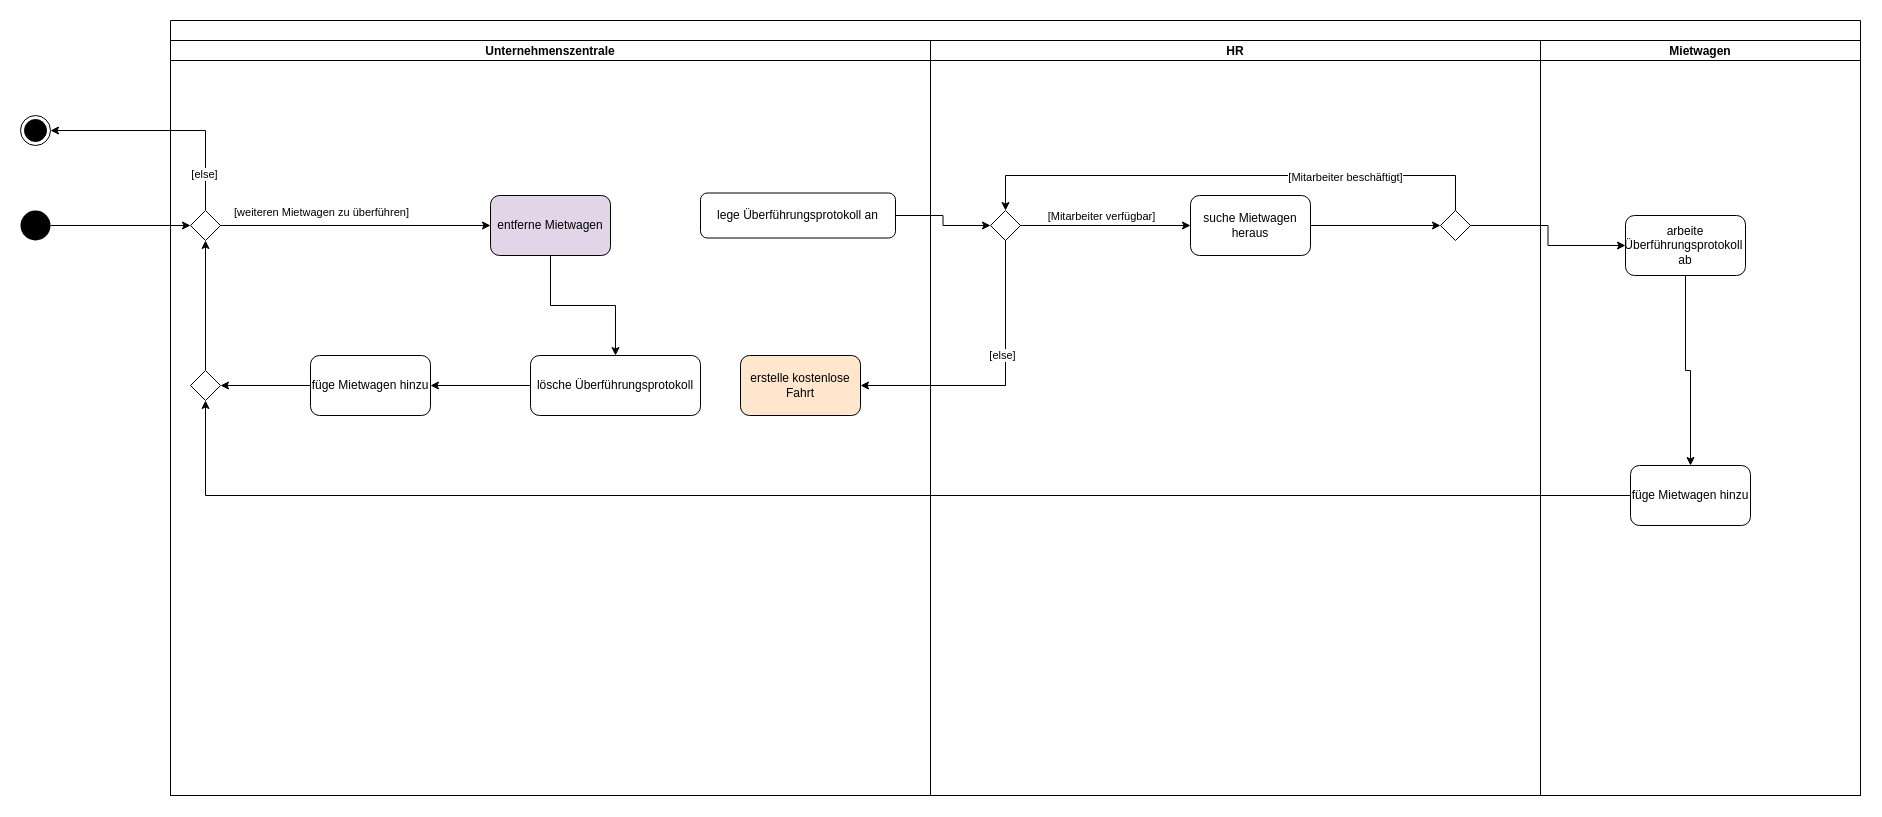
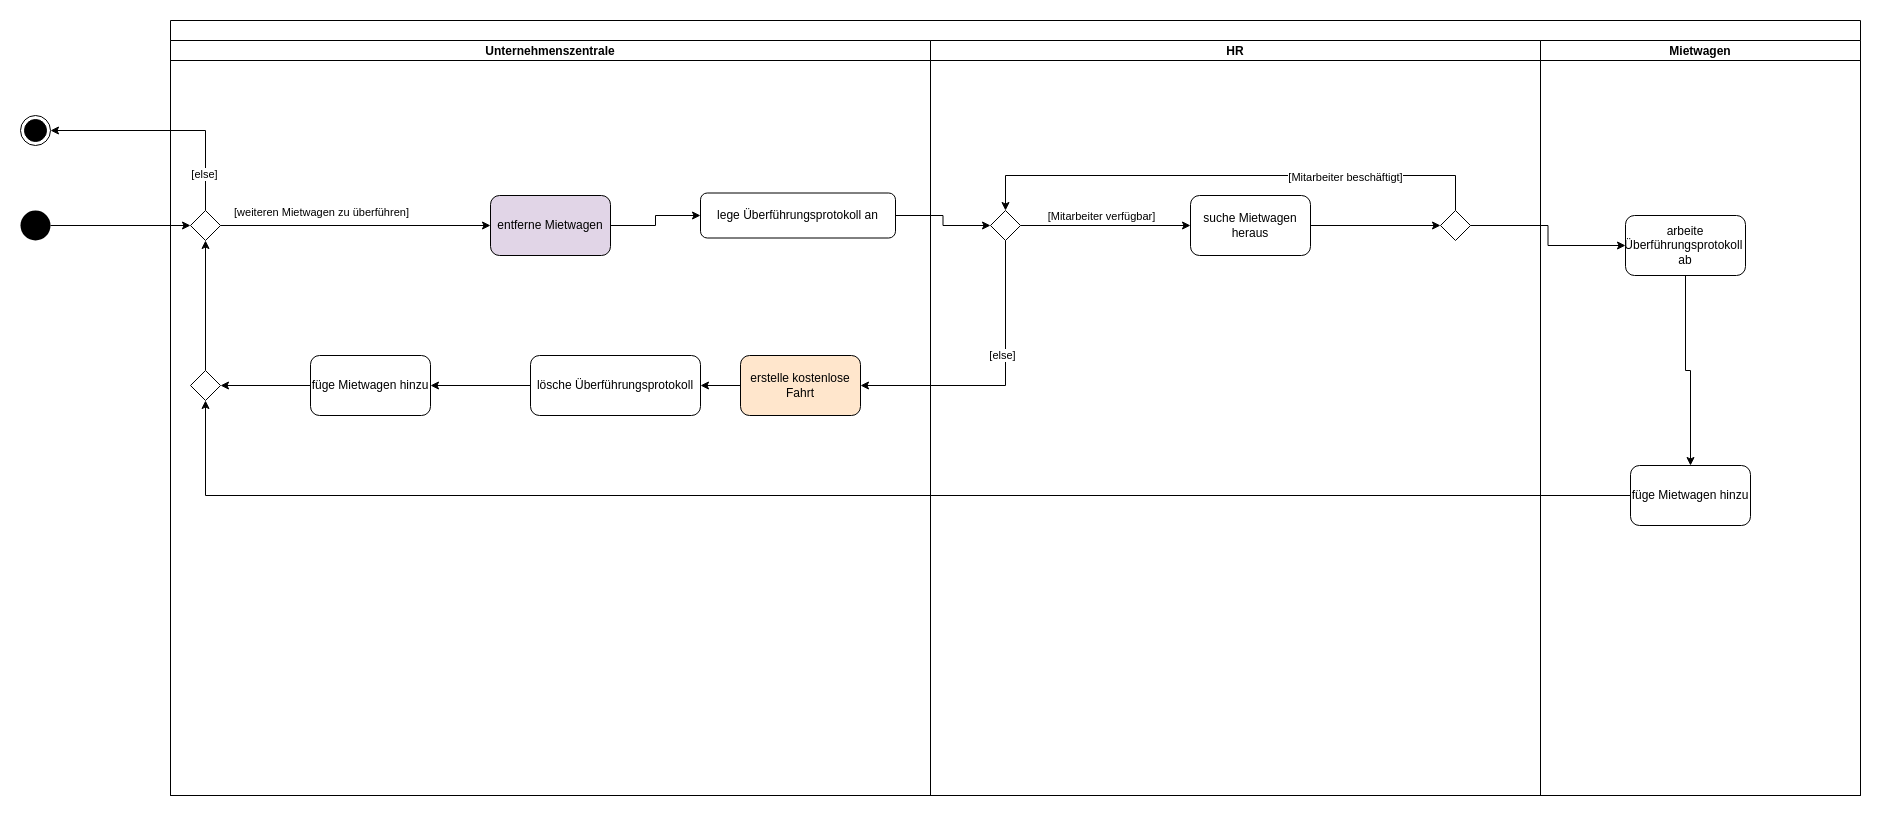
- <mxCell id="8" style="edgeStyle=orthogonalEdgeStyle;rounded=0;orthogonalLoop=1;jettySize=auto;html=1;" edge="1" parent="6" source="9" target="18"><mxGeometry relative="1" as="geometry" /></mxCell>
+ <mxCell id="8" style="edgeStyle=orthogonalEdgeStyle;rounded=0;orthogonalLoop=1;jettySize=auto;html=1;entryX=0;entryY=0.5;entryDx=0;entryDy=0;" edge="1" parent="6" source="9" target="10"><mxGeometry relative="1" as="geometry" /></mxCell>
+ <mxCell id="15" style="edgeStyle=orthogonalEdgeStyle;rounded=0;orthogonalLoop=1;jettySize=auto;html=1;" edge="1" parent="6" source="16" target="18"><mxGeometry relative="1" as="geometry" /></mxCell>
